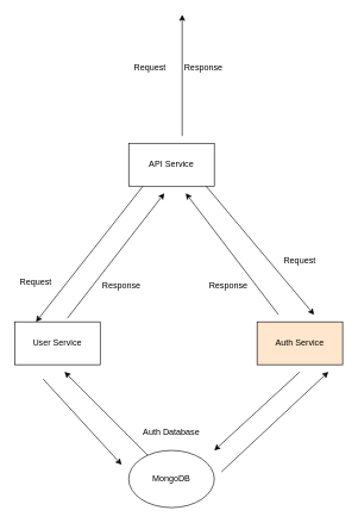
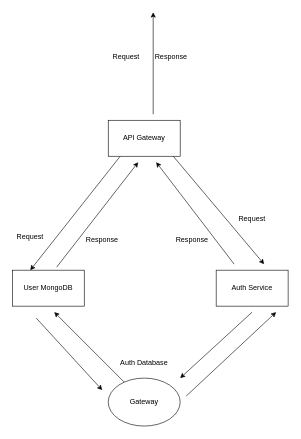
- <mxCell id="10" value="API Service" style="rounded=0;whiteSpace=wrap;html=1;" vertex="1" parent="1"><mxGeometry x="180" y="200" width="120" height="60" as="geometry" /></mxCell>
+ <mxCell id="10" value="API Gateway" style="rounded=0;whiteSpace=wrap;html=1;" vertex="1" parent="1"><mxGeometry x="180" y="200" width="120" height="60" as="geometry" /></mxCell>
- <mxCell id="3" value="User Service" style="rounded=0;whiteSpace=wrap;html=1;" parent="1" vertex="1"><mxGeometry x="20" y="450" width="120" height="60" as="geometry" /></mxCell>
+ <mxCell id="3" value="User MongoDB" style="rounded=0;whiteSpace=wrap;html=1;" parent="1" vertex="1"><mxGeometry x="20" y="450" width="120" height="60" as="geometry" /></mxCell>
- <mxCell id="2" value="Auth Service" style="rounded=0;whiteSpace=wrap;html=1;fillColor=#ffe6cc;" parent="1" vertex="1"><mxGeometry x="360" y="450" width="120" height="60" as="geometry" /></mxCell>
+ <mxCell id="2" value="Auth Service" style="rounded=0;whiteSpace=wrap;html=1;" parent="1" vertex="1"><mxGeometry x="360" y="450" width="120" height="60" as="geometry" /></mxCell>
- <mxCell id="4" value="MongoDB" style="ellipse;whiteSpace=wrap;html=1;" parent="1" vertex="1"><mxGeometry x="180" y="630" width="120" height="80" as="geometry" /></mxCell>
+ <mxCell id="4" value="Gateway" style="ellipse;whiteSpace=wrap;html=1;" parent="1" vertex="1"><mxGeometry x="180" y="630" width="120" height="80" as="geometry" /></mxCell>
